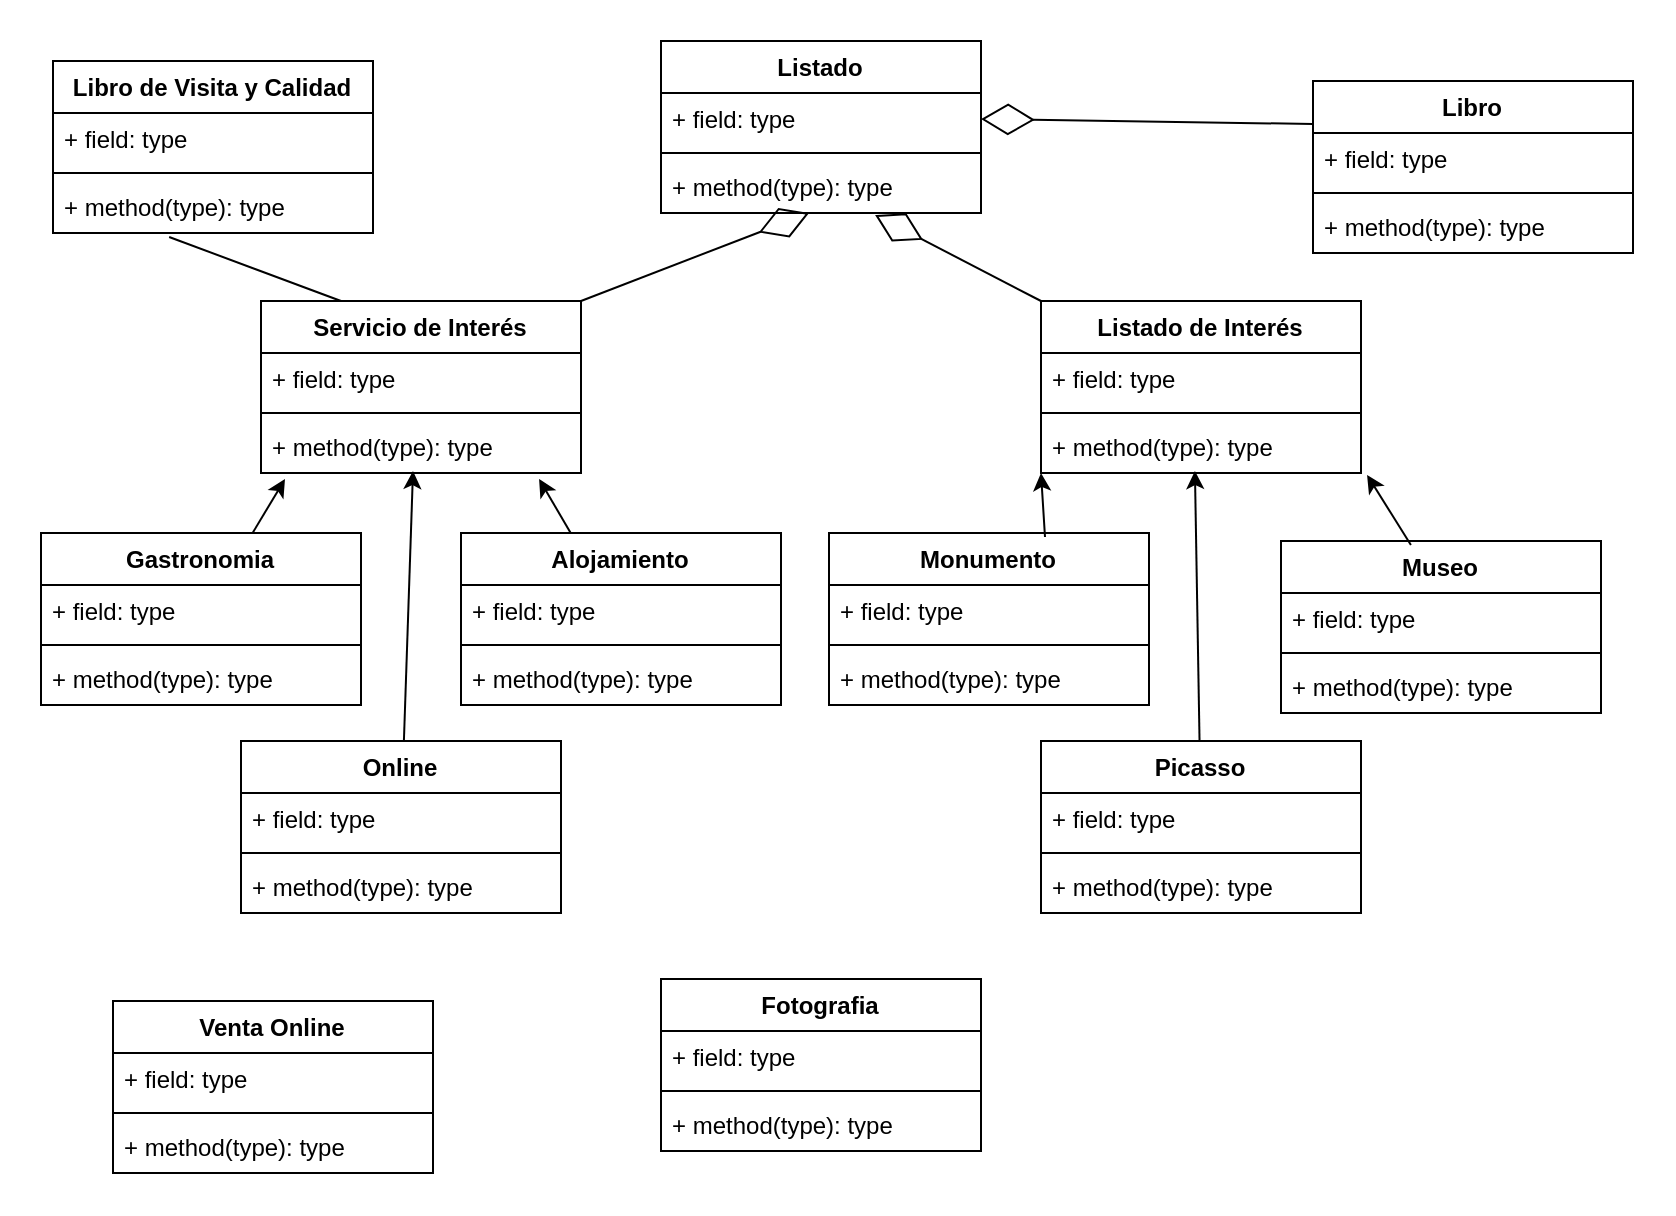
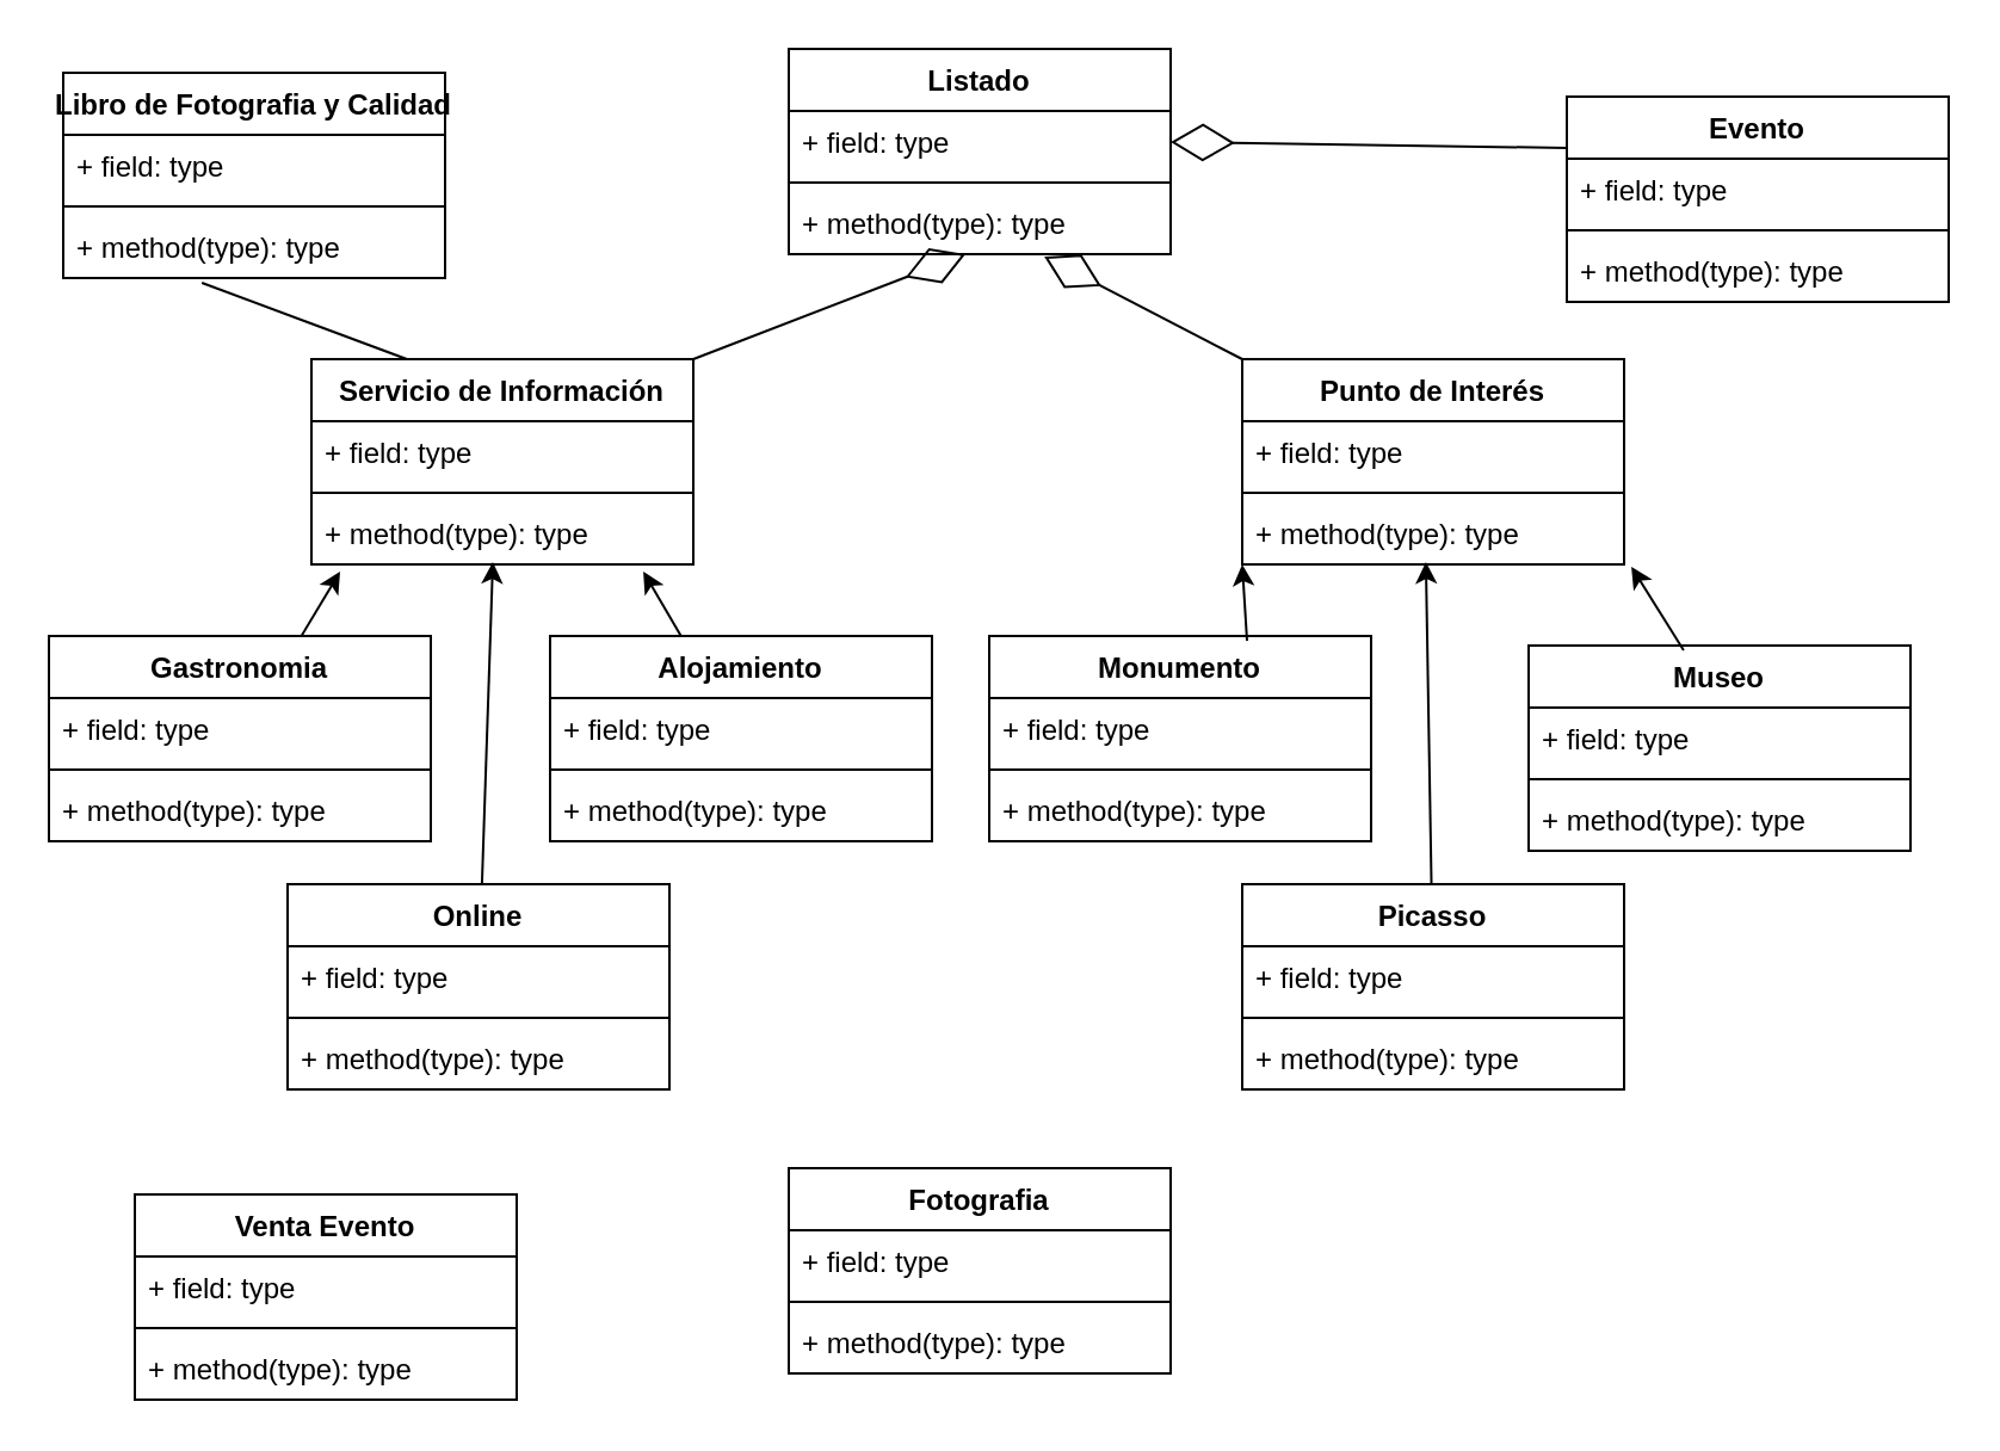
- <mxCell id="2" value="Libro de Visita y Calidad" style="swimlane;fontStyle=1;align=center;verticalAlign=top;childLayout=stackLayout;horizontal=1;startSize=26;horizontalStack=0;resizeParent=1;resizeParentMax=0;resizeLast=0;collapsible=1;marginBottom=0;" parent="1" vertex="1"><mxGeometry x="26" y="30" width="160" height="86" as="geometry" /></mxCell>
+ <mxCell id="2" value="Libro de Fotografia y Calidad" style="swimlane;fontStyle=1;align=center;verticalAlign=top;childLayout=stackLayout;horizontal=1;startSize=26;horizontalStack=0;resizeParent=1;resizeParentMax=0;resizeLast=0;collapsible=1;marginBottom=0;" parent="1" vertex="1"><mxGeometry x="26" y="30" width="160" height="86" as="geometry" /></mxCell>
- <mxCell id="27" value="Libro" style="swimlane;fontStyle=1;align=center;verticalAlign=top;childLayout=stackLayout;horizontal=1;startSize=26;horizontalStack=0;resizeParent=1;resizeParentMax=0;resizeLast=0;collapsible=1;marginBottom=0;" parent="1" vertex="1"><mxGeometry x="656" y="40" width="160" height="86" as="geometry" /></mxCell>
+ <mxCell id="27" value="Evento" style="swimlane;fontStyle=1;align=center;verticalAlign=top;childLayout=stackLayout;horizontal=1;startSize=26;horizontalStack=0;resizeParent=1;resizeParentMax=0;resizeLast=0;collapsible=1;marginBottom=0;" parent="1" vertex="1"><mxGeometry x="656" y="40" width="160" height="86" as="geometry" /></mxCell>
- <mxCell id="56" value="Servicio de Interés" style="swimlane;fontStyle=1;align=center;verticalAlign=top;childLayout=stackLayout;horizontal=1;startSize=26;horizontalStack=0;resizeParent=1;resizeParentMax=0;resizeLast=0;collapsible=1;marginBottom=0;" parent="1" vertex="1"><mxGeometry x="130" y="150" width="160" height="86" as="geometry" /></mxCell>
+ <mxCell id="56" value="Servicio de Información" style="swimlane;fontStyle=1;align=center;verticalAlign=top;childLayout=stackLayout;horizontal=1;startSize=26;horizontalStack=0;resizeParent=1;resizeParentMax=0;resizeLast=0;collapsible=1;marginBottom=0;" parent="1" vertex="1"><mxGeometry x="130" y="150" width="160" height="86" as="geometry" /></mxCell>
- <mxCell id="50" value="Listado de Interés" style="swimlane;fontStyle=1;align=center;verticalAlign=top;childLayout=stackLayout;horizontal=1;startSize=26;horizontalStack=0;resizeParent=1;resizeParentMax=0;resizeLast=0;collapsible=1;marginBottom=0;" parent="1" vertex="1"><mxGeometry x="520" y="150" width="160" height="86" as="geometry" /></mxCell>
+ <mxCell id="50" value="Punto de Interés" style="swimlane;fontStyle=1;align=center;verticalAlign=top;childLayout=stackLayout;horizontal=1;startSize=26;horizontalStack=0;resizeParent=1;resizeParentMax=0;resizeLast=0;collapsible=1;marginBottom=0;" parent="1" vertex="1"><mxGeometry x="520" y="150" width="160" height="86" as="geometry" /></mxCell>
- <mxCell id="41" value="Venta Online" style="swimlane;fontStyle=1;align=center;verticalAlign=top;childLayout=stackLayout;horizontal=1;startSize=26;horizontalStack=0;resizeParent=1;resizeParentMax=0;resizeLast=0;collapsible=1;marginBottom=0;" parent="1" vertex="1"><mxGeometry x="56" y="500" width="160" height="86" as="geometry" /></mxCell>
+ <mxCell id="41" value="Venta Evento" style="swimlane;fontStyle=1;align=center;verticalAlign=top;childLayout=stackLayout;horizontal=1;startSize=26;horizontalStack=0;resizeParent=1;resizeParentMax=0;resizeLast=0;collapsible=1;marginBottom=0;" parent="1" vertex="1"><mxGeometry x="56" y="500" width="160" height="86" as="geometry" /></mxCell>
